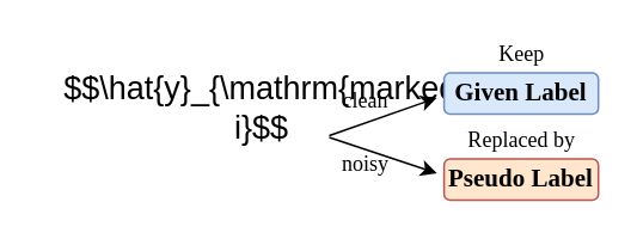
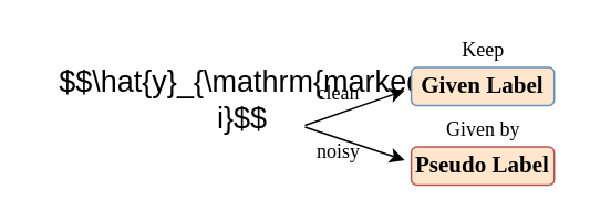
- <mxCell id="6" value="&lt;font face=&quot;Times New Roman&quot;&gt;&lt;b&gt;&lt;font style=&quot;font-size: 14px&quot;&gt;Given Label&lt;/font&gt;&lt;/b&gt;&lt;/font&gt;" style="rounded=1;whiteSpace=wrap;html=1;fillColor=#dae8fc;strokeColor=#6c8ebf;" vertex="1" parent="1"><mxGeometry x="247" y="40" width="86" height="23" as="geometry" /></mxCell>
+ <mxCell id="6" value="&lt;font face=&quot;Times New Roman&quot;&gt;&lt;b&gt;&lt;font style=&quot;font-size: 14px&quot;&gt;Given Label&lt;/font&gt;&lt;/b&gt;&lt;/font&gt;" style="rounded=1;whiteSpace=wrap;html=1;fillColor=#ffe6cc;strokeColor=#6c8ebf;" vertex="1" parent="1"><mxGeometry x="247" y="40" width="86" height="23" as="geometry" /></mxCell>
- <mxCell id="9" value="&lt;font style=&quot;font-size: 12px&quot; face=&quot;Times New Roman&quot;&gt;Replaced by&lt;/font&gt;" style="text;html=1;align=center;verticalAlign=middle;resizable=0;points=[];autosize=1;" vertex="1" parent="1"><mxGeometry x="250" y="68" width="80" height="20" as="geometry" /></mxCell>
+ <mxCell id="9" value="&lt;font style=&quot;font-size: 12px&quot; face=&quot;Times New Roman&quot;&gt;Given by&lt;/font&gt;" style="text;html=1;align=center;verticalAlign=middle;resizable=0;points=[];autosize=1;" vertex="1" parent="1"><mxGeometry x="250" y="68" width="80" height="20" as="geometry" /></mxCell>
